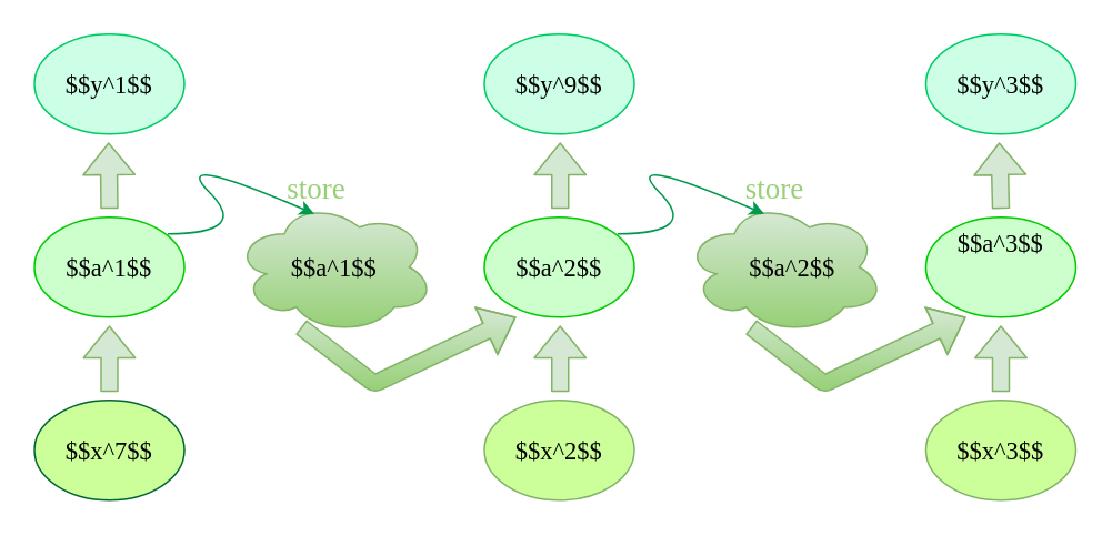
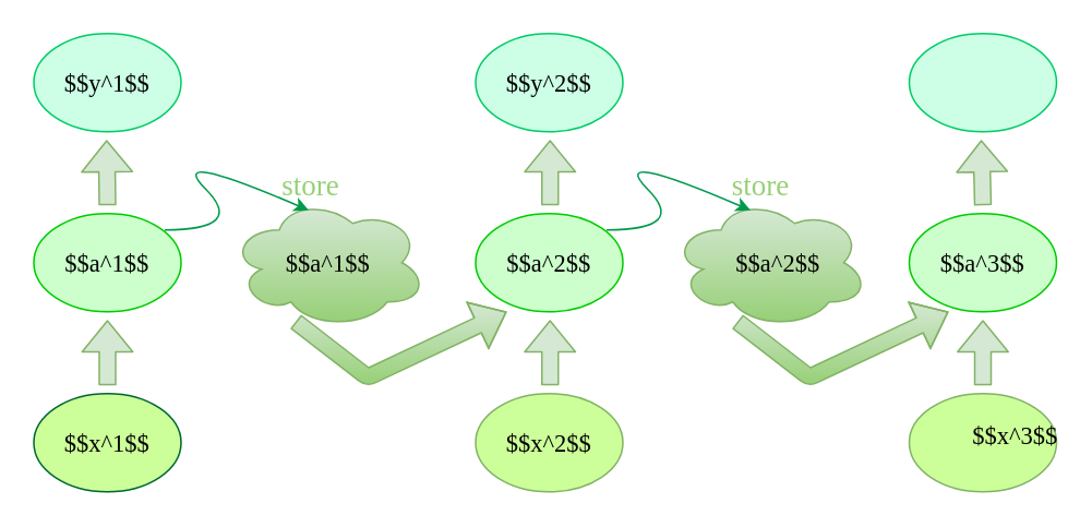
- <mxCell id="29" value="&lt;font style=&quot;font-size: 15px&quot; face=&quot;Times New Roman&quot;&gt;$$y^9$$&lt;/font&gt;" style="text;html=1;strokeColor=none;fillColor=none;align=center;verticalAlign=middle;whiteSpace=wrap;rounded=0;" parent="1" vertex="1"><mxGeometry x="315" y="40" width="40" height="20" as="geometry" /></mxCell>
+ <mxCell id="29" value="&lt;font style=&quot;font-size: 15px&quot; face=&quot;Times New Roman&quot;&gt;$$y^2$$&lt;/font&gt;" style="text;html=1;strokeColor=none;fillColor=none;align=center;verticalAlign=middle;whiteSpace=wrap;rounded=0;" parent="1" vertex="1"><mxGeometry x="315" y="40" width="40" height="20" as="geometry" /></mxCell>
- <mxCell id="27" value="&lt;font face=&quot;Times New Roman&quot; style=&quot;font-size: 15px&quot;&gt;$$y^3$$&lt;/font&gt;" style="text;html=1;strokeColor=none;fillColor=none;align=center;verticalAlign=middle;whiteSpace=wrap;rounded=0;" parent="1" vertex="1"><mxGeometry x="580" y="40" width="40" height="20" as="geometry" /></mxCell>
- <mxCell id="28" value="&lt;font face=&quot;Times New Roman&quot; style=&quot;font-size: 15px&quot;&gt;$$a^3$$&lt;/font&gt;" style="text;html=1;strokeColor=none;fillColor=none;align=center;verticalAlign=middle;whiteSpace=wrap;rounded=0;" parent="1" vertex="1"><mxGeometry x="580" y="135" width="40" height="20" as="geometry" /></mxCell>
+ <mxCell id="28" value="&lt;font face=&quot;Times New Roman&quot; style=&quot;font-size: 15px&quot;&gt;$$a^3$$&lt;/font&gt;" style="text;html=1;strokeColor=none;fillColor=none;align=center;verticalAlign=middle;whiteSpace=wrap;rounded=0;" parent="1" vertex="1"><mxGeometry x="580" y="150" width="40" height="20" as="geometry" /></mxCell>
- <mxCell id="24" value="&lt;font face=&quot;Times New Roman&quot; style=&quot;font-size: 15px&quot;&gt;$$x^7$$&lt;/font&gt;" style="text;html=1;strokeColor=none;fillColor=none;align=center;verticalAlign=middle;whiteSpace=wrap;rounded=0;" parent="1" vertex="1"><mxGeometry x="45" y="260" width="40" height="20" as="geometry" /></mxCell>
+ <mxCell id="24" value="&lt;font face=&quot;Times New Roman&quot; style=&quot;font-size: 15px&quot;&gt;$$x^1$$&lt;/font&gt;" style="text;html=1;strokeColor=none;fillColor=none;align=center;verticalAlign=middle;whiteSpace=wrap;rounded=0;" parent="1" vertex="1"><mxGeometry x="45" y="260" width="40" height="20" as="geometry" /></mxCell>
- <mxCell id="25" value="&lt;font face=&quot;Times New Roman&quot; style=&quot;font-size: 15px&quot;&gt;$$x^3$$&lt;/font&gt;" style="text;html=1;strokeColor=none;fillColor=none;align=center;verticalAlign=middle;whiteSpace=wrap;rounded=0;" parent="1" vertex="1"><mxGeometry x="580" y="260" width="40" height="20" as="geometry" /></mxCell>
+ <mxCell id="25" value="&lt;font face=&quot;Times New Roman&quot; style=&quot;font-size: 15px&quot;&gt;$$x^3$$&lt;/font&gt;" style="text;html=1;strokeColor=none;fillColor=none;align=center;verticalAlign=middle;whiteSpace=wrap;rounded=0;" parent="1" vertex="1"><mxGeometry x="600" y="255" width="40" height="20" as="geometry" /></mxCell>
